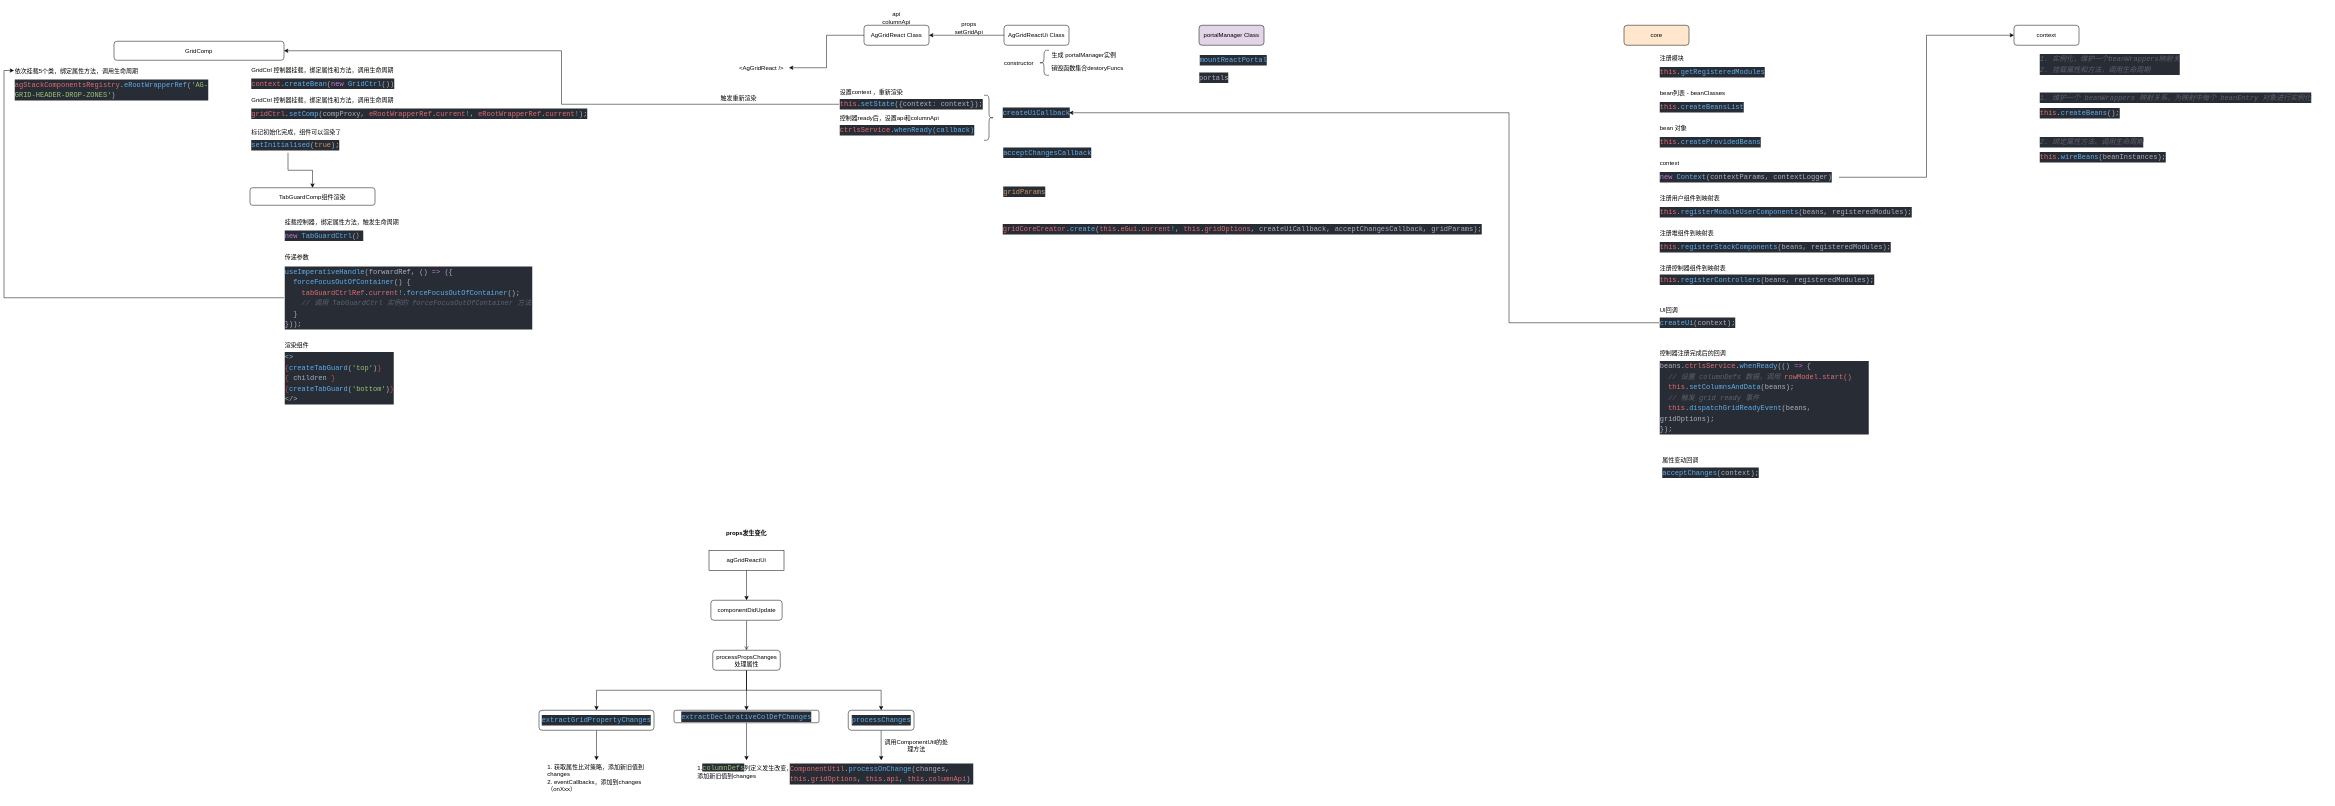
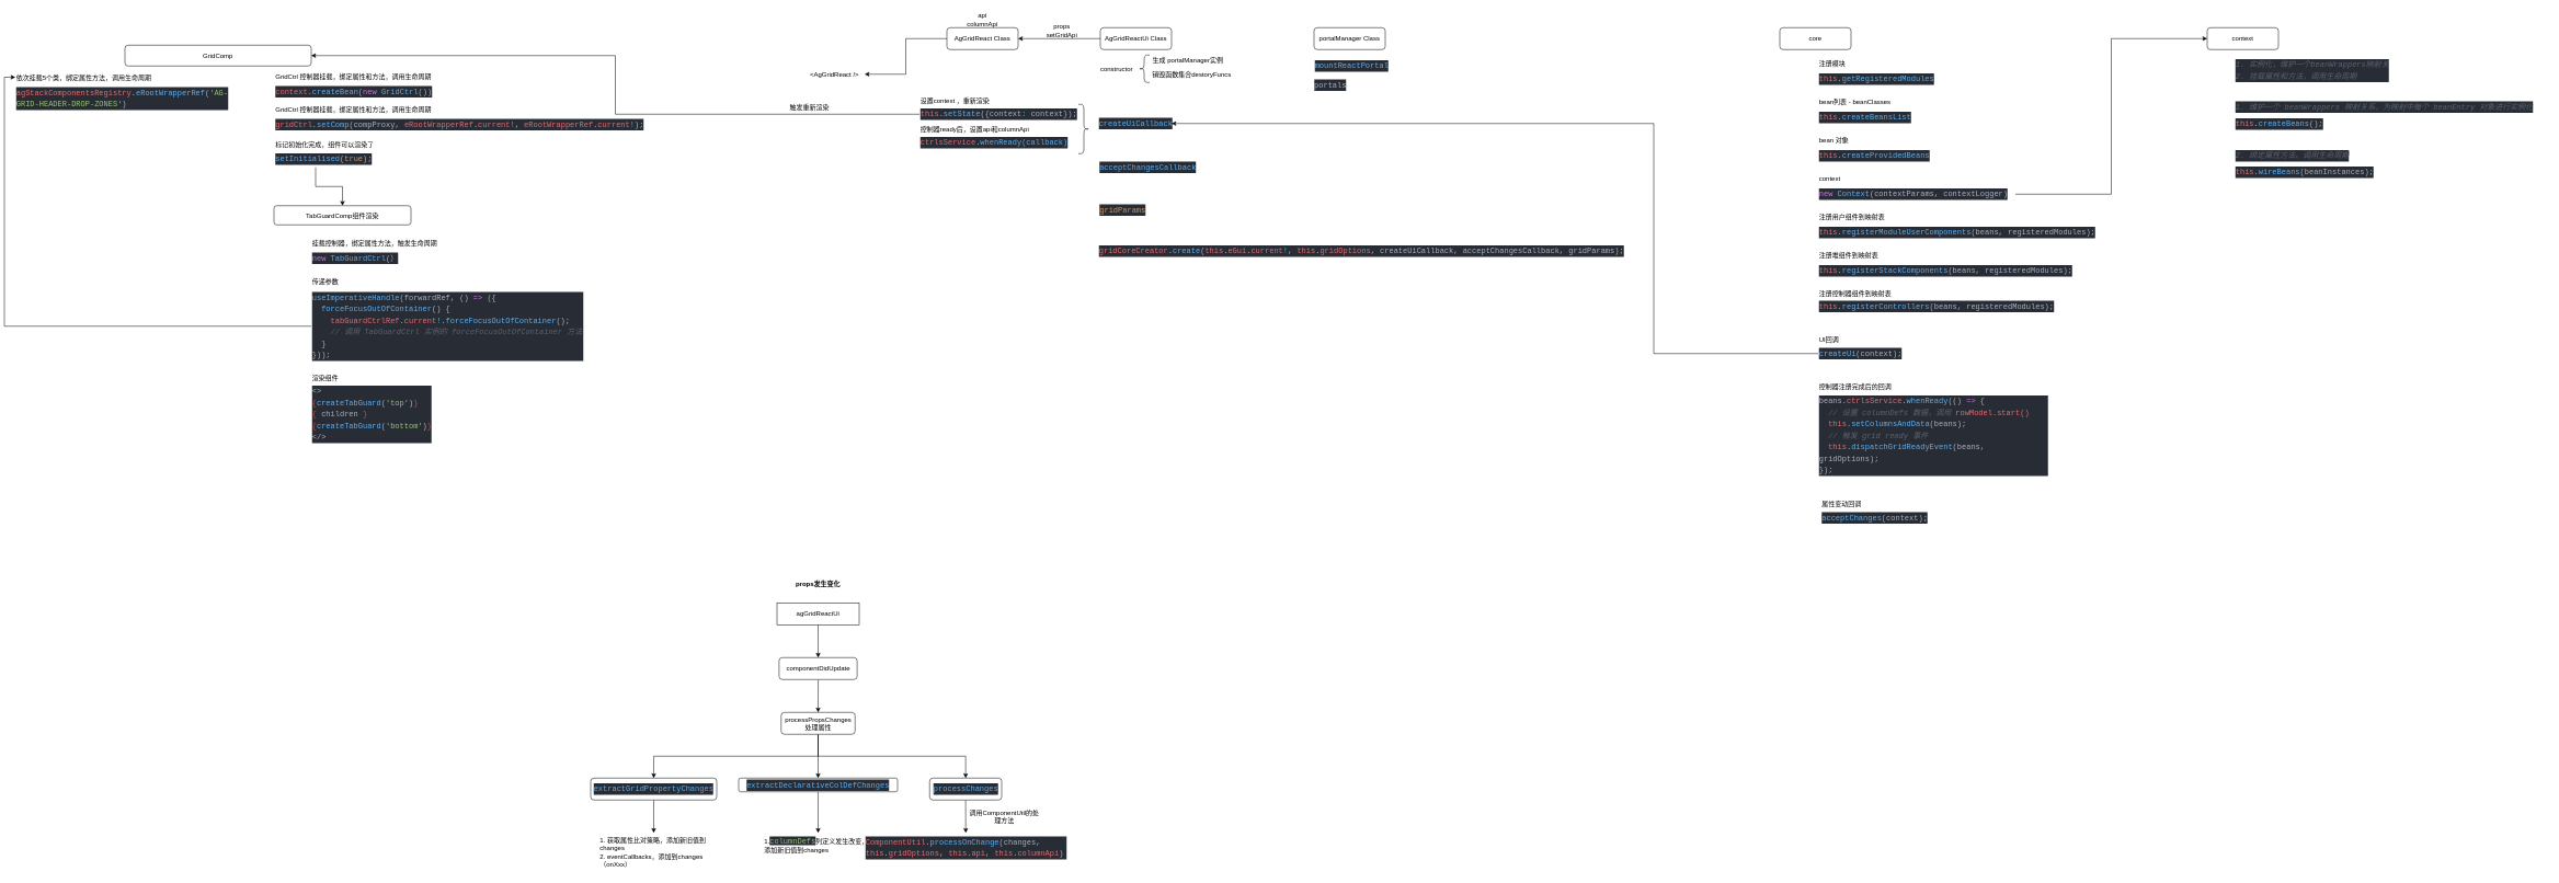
- <mxCell id="13" value="portalManager Class" style="rounded=1;whiteSpace=wrap;html=1;fillColor=#e1d5e7;" parent="1" vertex="1"><mxGeometry x="2390" y="50" width="130" height="40" as="geometry" /></mxCell>
+ <mxCell id="13" value="portalManager Class" style="rounded=1;whiteSpace=wrap;html=1;" parent="1" vertex="1"><mxGeometry x="2390" y="50" width="130" height="40" as="geometry" /></mxCell>
- <mxCell id="39" value="core" style="rounded=1;whiteSpace=wrap;html=1;fillColor=#ffe6cc;" vertex="1" parent="1"><mxGeometry x="3240" y="50" width="130" height="40" as="geometry" /></mxCell>
+ <mxCell id="39" value="core" style="rounded=1;whiteSpace=wrap;html=1;" vertex="1" parent="1"><mxGeometry x="3240" y="50" width="130" height="40" as="geometry" /></mxCell>
- <mxCell id="23" value="" style="edgeStyle=orthogonalEdgeStyle;rounded=0;orthogonalLoop=1;jettySize=auto;html=1;endArrow=open;" parent="1" source="24" target="28" edge="1"><mxGeometry relative="1" as="geometry" /></mxCell>
+ <mxCell id="23" value="" style="edgeStyle=orthogonalEdgeStyle;rounded=0;orthogonalLoop=1;jettySize=auto;html=1;" parent="1" source="24" target="28" edge="1"><mxGeometry relative="1" as="geometry" /></mxCell>
